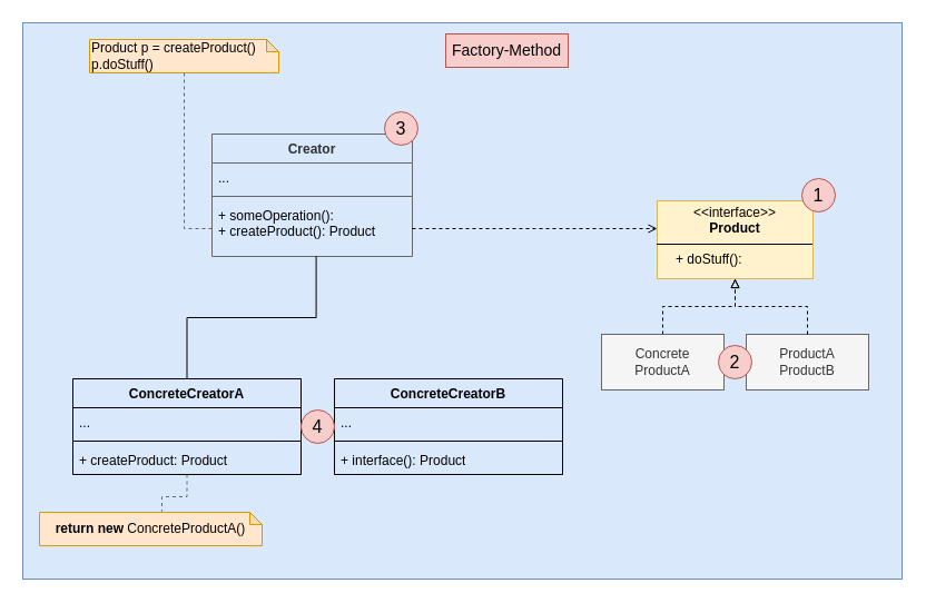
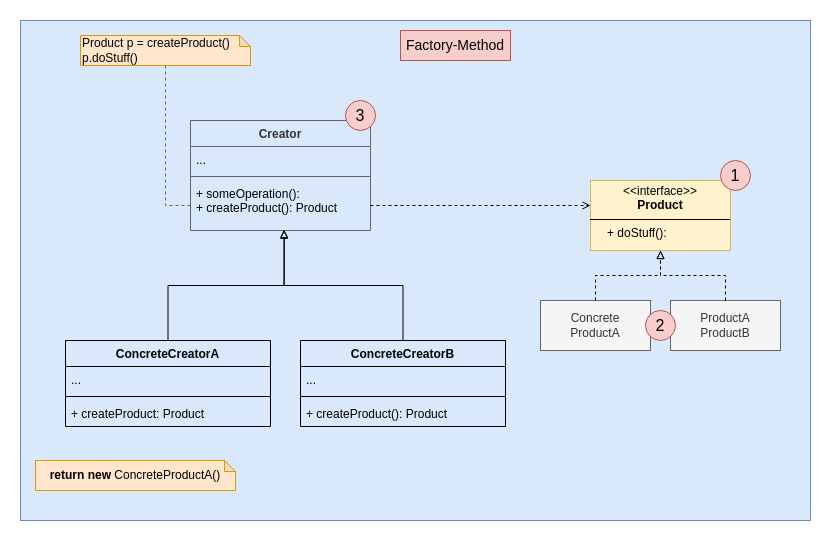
- <mxCell id="27" style="edgeStyle=orthogonalEdgeStyle;rounded=0;orthogonalLoop=1;jettySize=auto;html=1;entryX=0.52;entryY=0.996;entryDx=0;entryDy=0;entryPerimeter=0;endArrow=none;endFill=0;shadow=0;textShadow=0;" parent="1" source="8" target="7" edge="1"><mxGeometry relative="1" as="geometry" /></mxCell>
+ <mxCell id="27" style="edgeStyle=orthogonalEdgeStyle;rounded=0;orthogonalLoop=1;jettySize=auto;html=1;entryX=0.52;entryY=0.996;entryDx=0;entryDy=0;entryPerimeter=0;endArrow=block;endFill=0;shadow=0;textShadow=0;" parent="1" source="8" target="7" edge="1"><mxGeometry relative="1" as="geometry" /></mxCell>
+ <mxCell id="26" style="edgeStyle=orthogonalEdgeStyle;rounded=0;orthogonalLoop=1;jettySize=auto;html=1;entryX=0.52;entryY=0.98;entryDx=0;entryDy=0;entryPerimeter=0;endArrow=block;endFill=0;shadow=0;textShadow=0;" parent="1" source="12" target="7" edge="1"><mxGeometry relative="1" as="geometry" /></mxCell>
- <mxCell id="31" value="&lt;font style=&quot;font-size: 16px;&quot;&gt;4&lt;/font&gt;" style="ellipse;whiteSpace=wrap;html=1;aspect=fixed;fillColor=#f8cecc;strokeColor=#b85450;shadow=0;textShadow=0;" parent="1" vertex="1"><mxGeometry x="270" y="368" width="30" height="30" as="geometry" /></mxCell>
- <mxCell id="15" value="+ interface(): Product" style="text;strokeColor=none;fillColor=none;align=left;verticalAlign=top;spacingLeft=4;spacingRight=4;overflow=hidden;rotatable=0;points=[[0,0.5],[1,0.5]];portConstraint=eastwest;whiteSpace=wrap;html=1;shadow=0;textShadow=0;" parent="12" vertex="1"><mxGeometry y="60" width="205" height="26" as="geometry" /></mxCell>
+ <mxCell id="15" value="+ createProduct(): Product" style="text;strokeColor=none;fillColor=none;align=left;verticalAlign=top;spacingLeft=4;spacingRight=4;overflow=hidden;rotatable=0;points=[[0,0.5],[1,0.5]];portConstraint=eastwest;whiteSpace=wrap;html=1;shadow=0;textShadow=0;" parent="12" vertex="1"><mxGeometry y="60" width="205" height="26" as="geometry" /></mxCell>
- <mxCell id="25" style="edgeStyle=orthogonalEdgeStyle;rounded=0;orthogonalLoop=1;jettySize=auto;html=1;entryX=0.55;entryY=-0.026;entryDx=0;entryDy=0;entryPerimeter=0;endArrow=none;endFill=0;dashed=1;fillColor=#f5f5f5;strokeColor=#666666;" parent="1" source="8" target="20" edge="1"><mxGeometry relative="1" as="geometry" /></mxCell>
